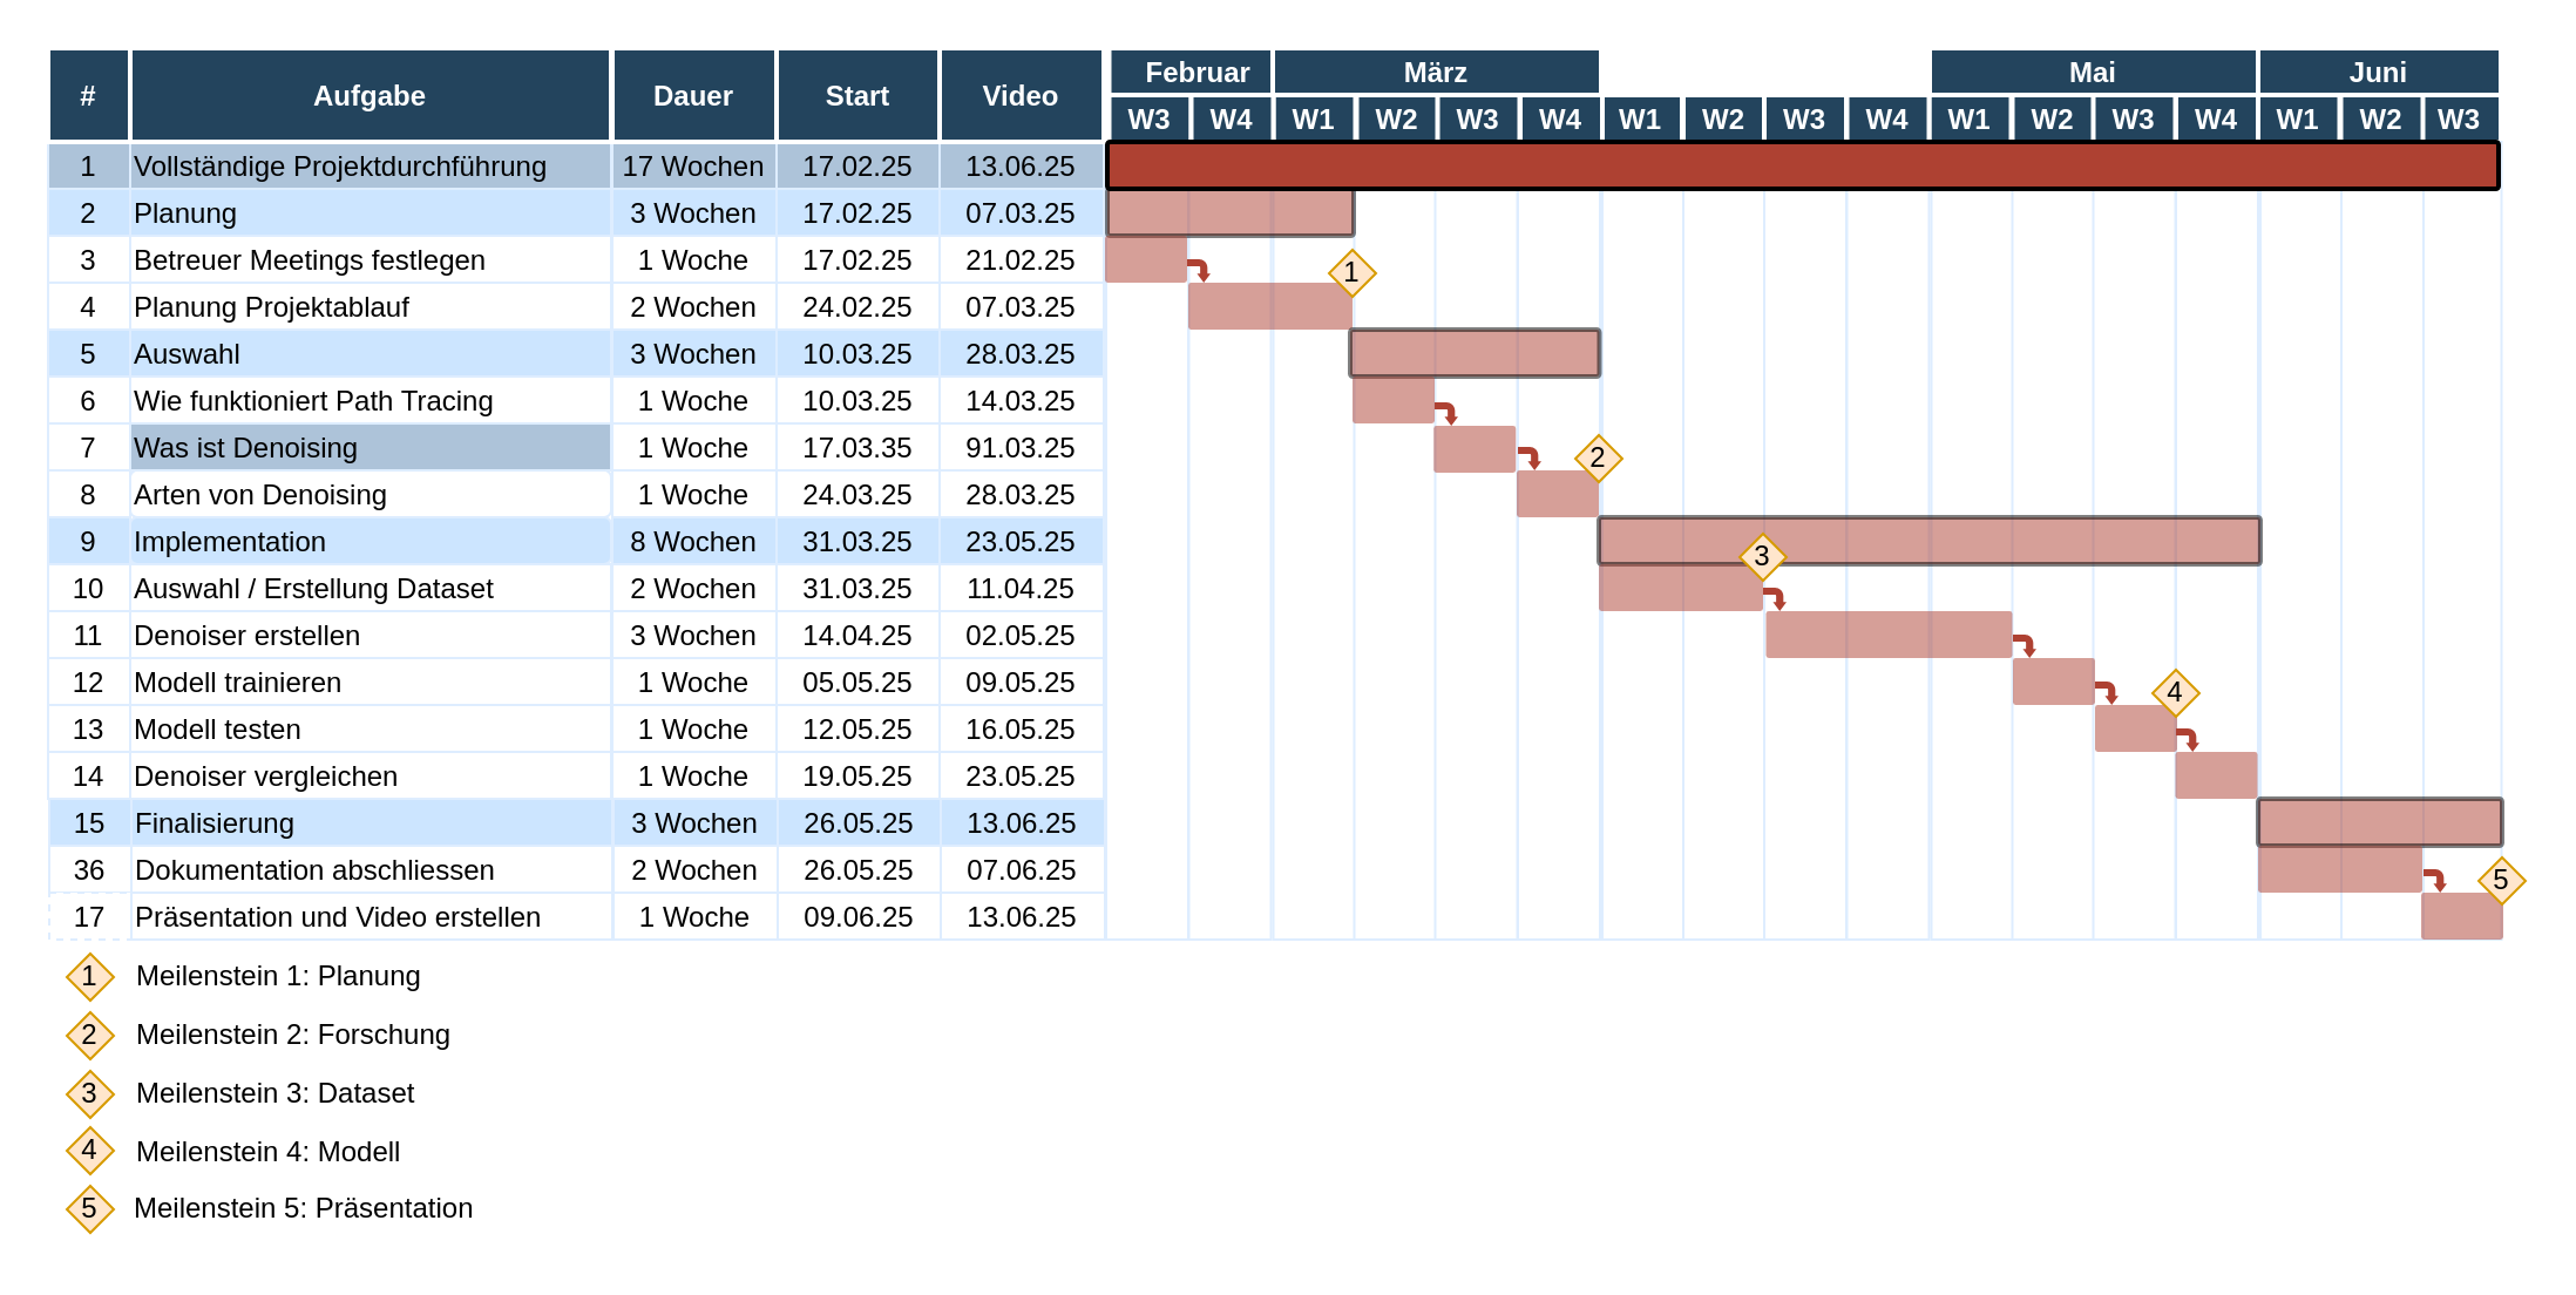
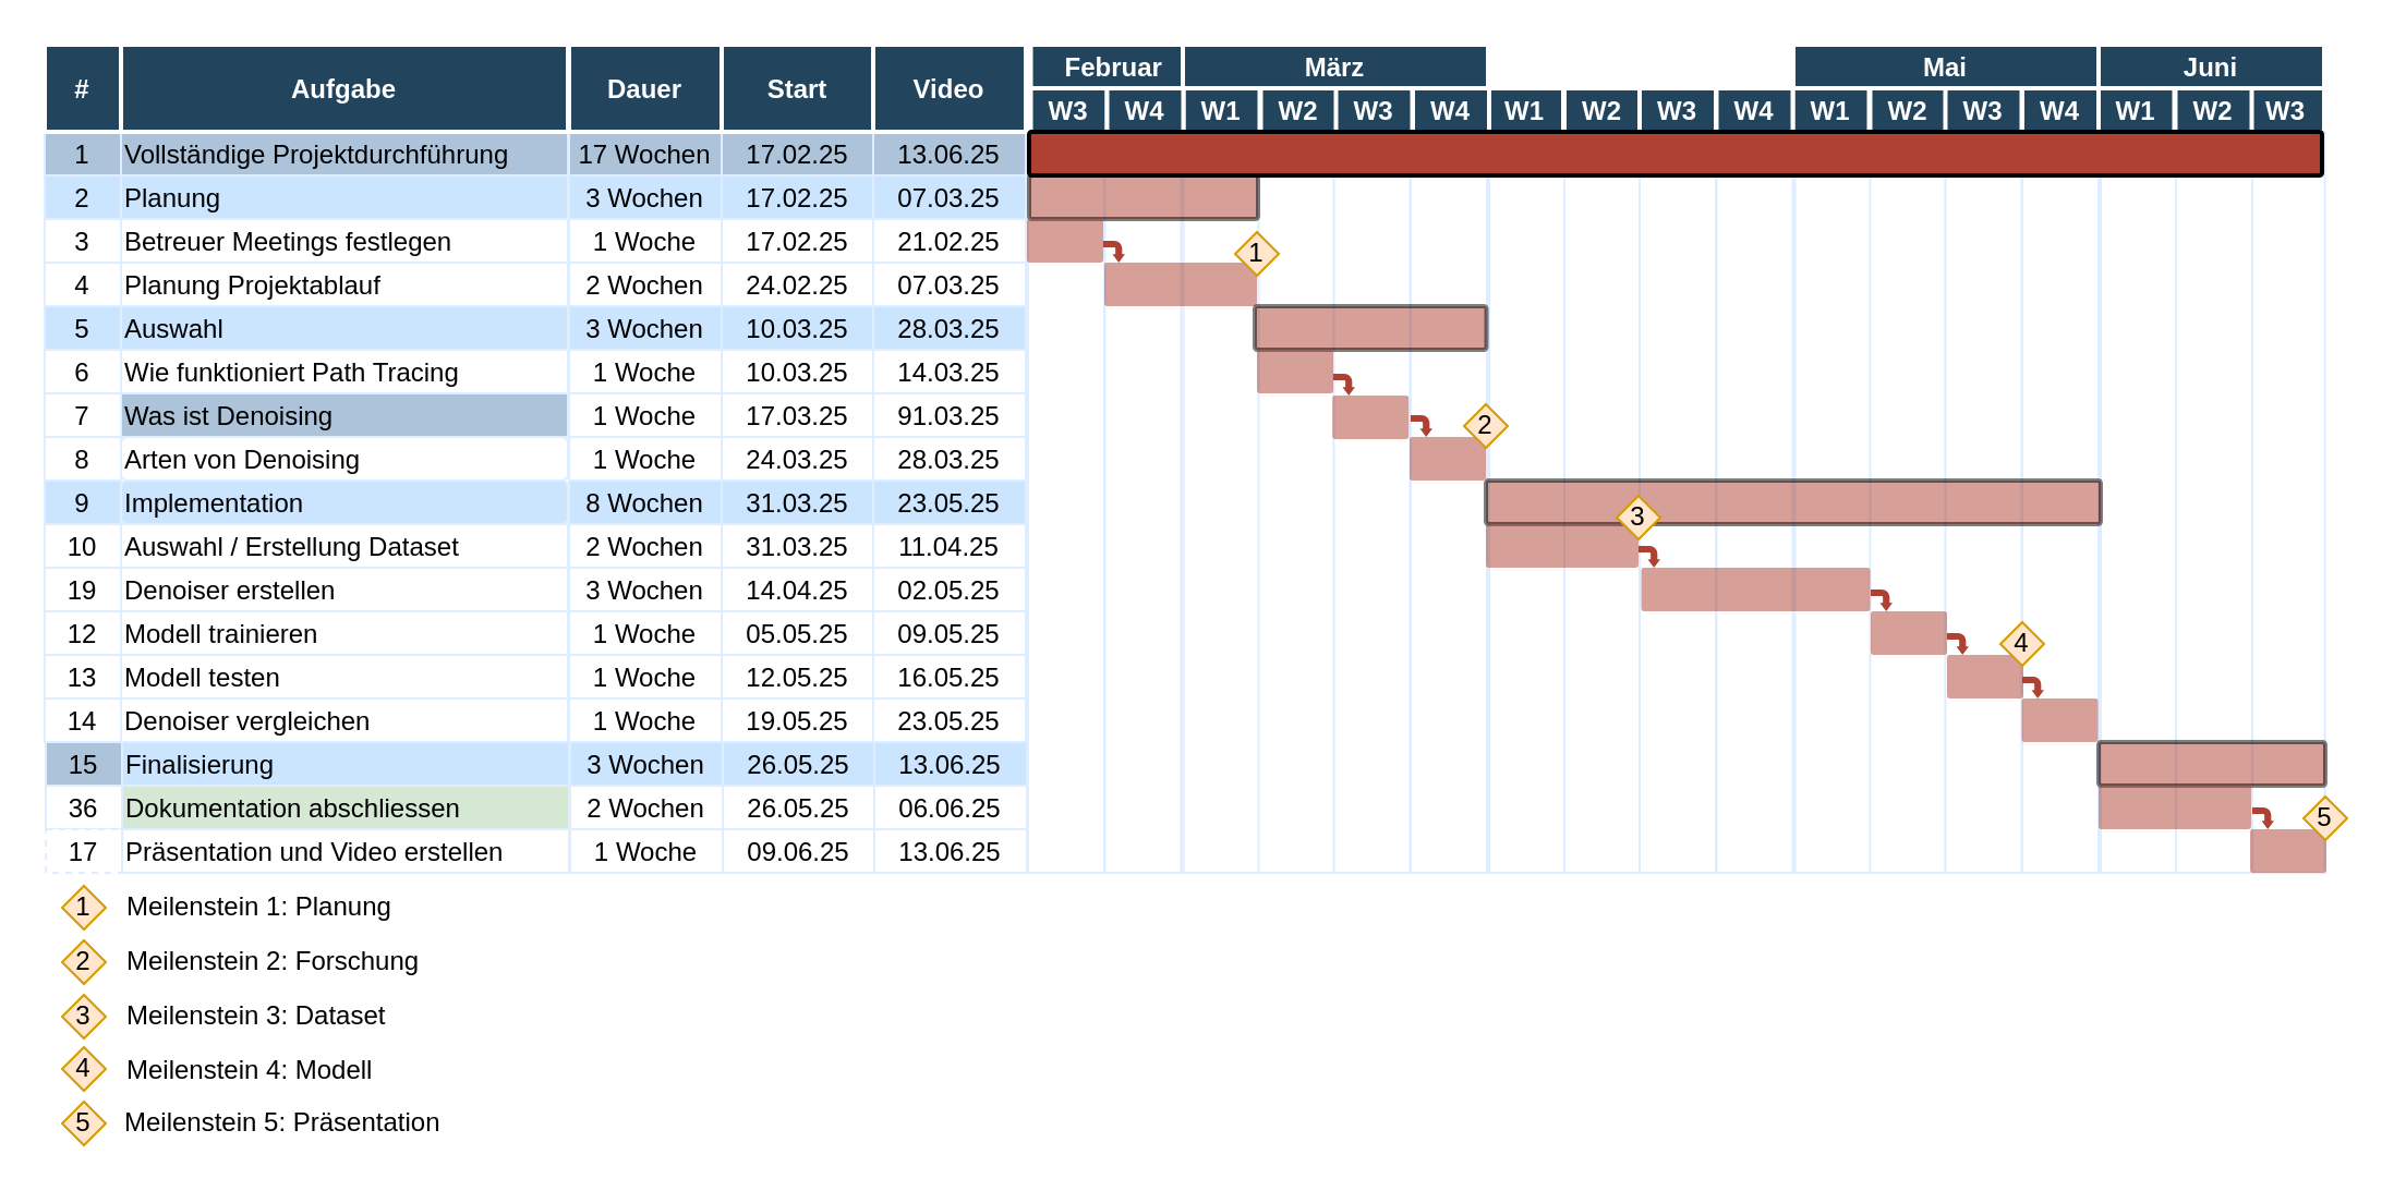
- <mxCell id="130" value="17.03.35" style="strokeColor=#DEEDFF" vertex="1" parent="1"><mxGeometry x="330.5" y="180" width="70" height="20" as="geometry" /></mxCell>
+ <mxCell id="130" value="17.03.25" style="strokeColor=#DEEDFF" vertex="1" parent="1"><mxGeometry x="330.5" y="180" width="70" height="20" as="geometry" /></mxCell>
- <mxCell id="62" value="11" style="strokeColor=#DEEDFF" vertex="1" parent="1"><mxGeometry x="20" y="260" width="35" height="20" as="geometry" /></mxCell>
+ <mxCell id="62" value="19" style="strokeColor=#DEEDFF" vertex="1" parent="1"><mxGeometry x="20" y="260" width="35" height="20" as="geometry" /></mxCell>
- <mxCell id="82" value="15" style="strokeColor=#DEEDFF;fillColor=#CCE5FF" vertex="1" parent="1"><mxGeometry x="20.5" y="340" width="35" height="20" as="geometry" /></mxCell>
+ <mxCell id="82" value="15" style="strokeColor=#DEEDFF;fillColor=#adc3d9;" vertex="1" parent="1"><mxGeometry x="20.5" y="340" width="35" height="20" as="geometry" /></mxCell>
- <mxCell id="88" value="Dokumentation abschliessen" style="align=left;strokeColor=#DEEDFF" vertex="1" parent="1"><mxGeometry x="55.5" y="360" width="205" height="20" as="geometry" /></mxCell>
+ <mxCell id="88" value="Dokumentation abschliessen" style="align=left;strokeColor=#DEEDFF;fillColor=#d5e8d4;" vertex="1" parent="1"><mxGeometry x="55.5" y="360" width="205" height="20" as="geometry" /></mxCell>
- <mxCell id="91" value="07.06.25" style="strokeColor=#DEEDFF" vertex="1" parent="1"><mxGeometry x="400.5" y="360" width="70" height="20" as="geometry" /></mxCell>
+ <mxCell id="91" value="06.06.25" style="strokeColor=#DEEDFF" vertex="1" parent="1"><mxGeometry x="400.5" y="360" width="70" height="20" as="geometry" /></mxCell>
